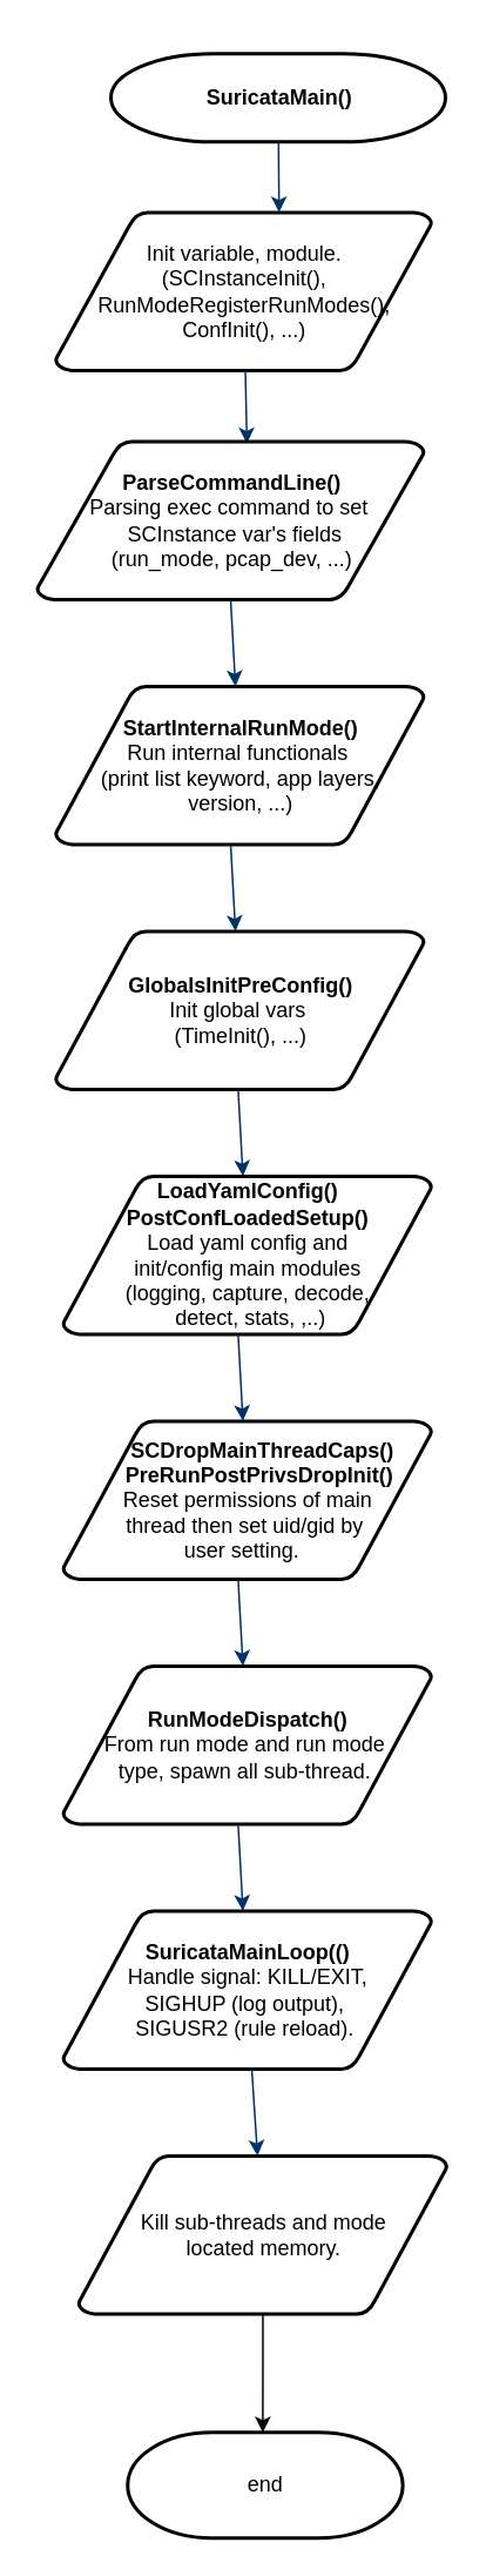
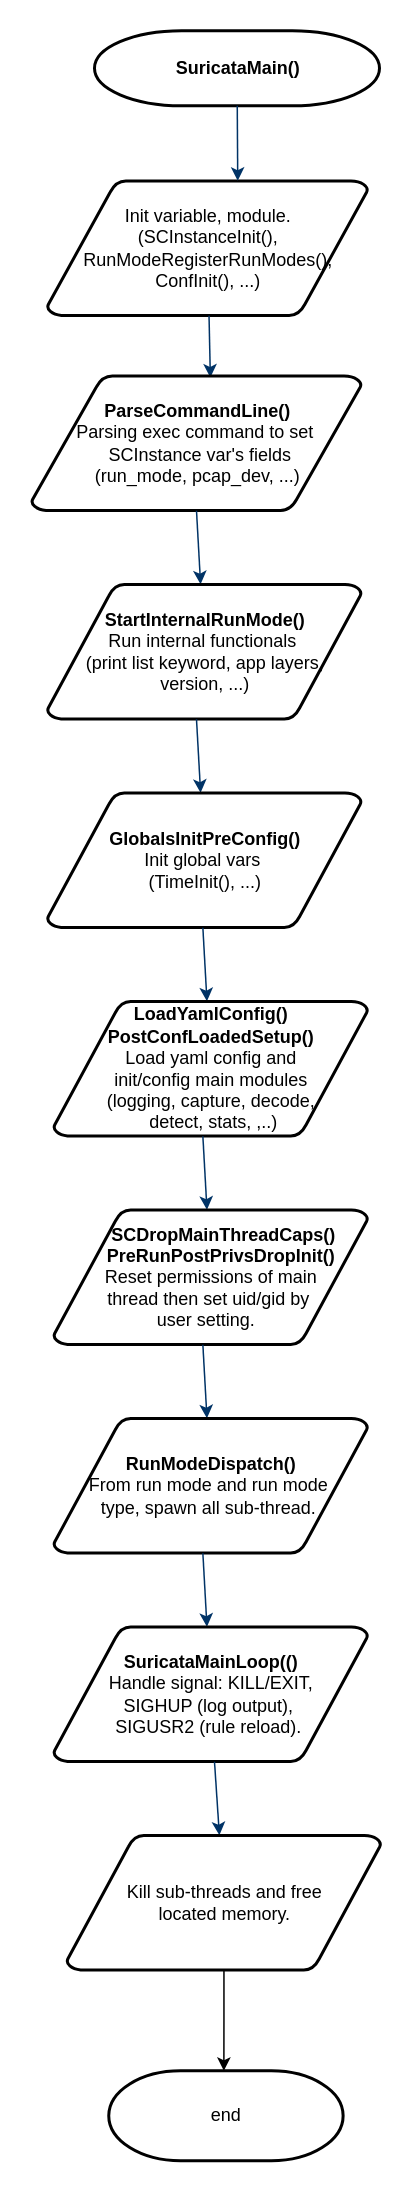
- <mxCell id="2" value="&lt;b&gt;SuricataMain()&lt;/b&gt;" style="shape=mxgraph.flowchart.terminator;strokeWidth=2;gradientColor=none;gradientDirection=north;fontStyle=0;html=1;" parent="1" vertex="1"><mxGeometry x="62.5" y="30" width="190" height="50" as="geometry" /></mxCell>
+ <mxCell id="2" value="&lt;b&gt;SuricataMain()&lt;/b&gt;" style="shape=mxgraph.flowchart.terminator;strokeWidth=2;gradientColor=none;gradientDirection=north;fontStyle=0;html=1;" parent="1" vertex="1"><mxGeometry x="62.5" width="190" height="50" as="geometry" y="20" /></mxCell>
- <mxCell id="22" value="Kill sub-threads and mode &lt;br&gt;located memory." style="shape=mxgraph.flowchart.data;strokeWidth=2;gradientColor=none;gradientDirection=north;fontStyle=0;html=1;" parent="1" vertex="1"><mxGeometry x="44" y="1223" width="209.5" height="90" as="geometry" /></mxCell>
+ <mxCell id="22" value="Kill sub-threads and free &lt;br&gt;located memory." style="shape=mxgraph.flowchart.data;strokeWidth=2;gradientColor=none;gradientDirection=north;fontStyle=0;html=1;" parent="1" vertex="1"><mxGeometry x="44" y="1223" width="209.5" height="90" as="geometry" /></mxCell>
